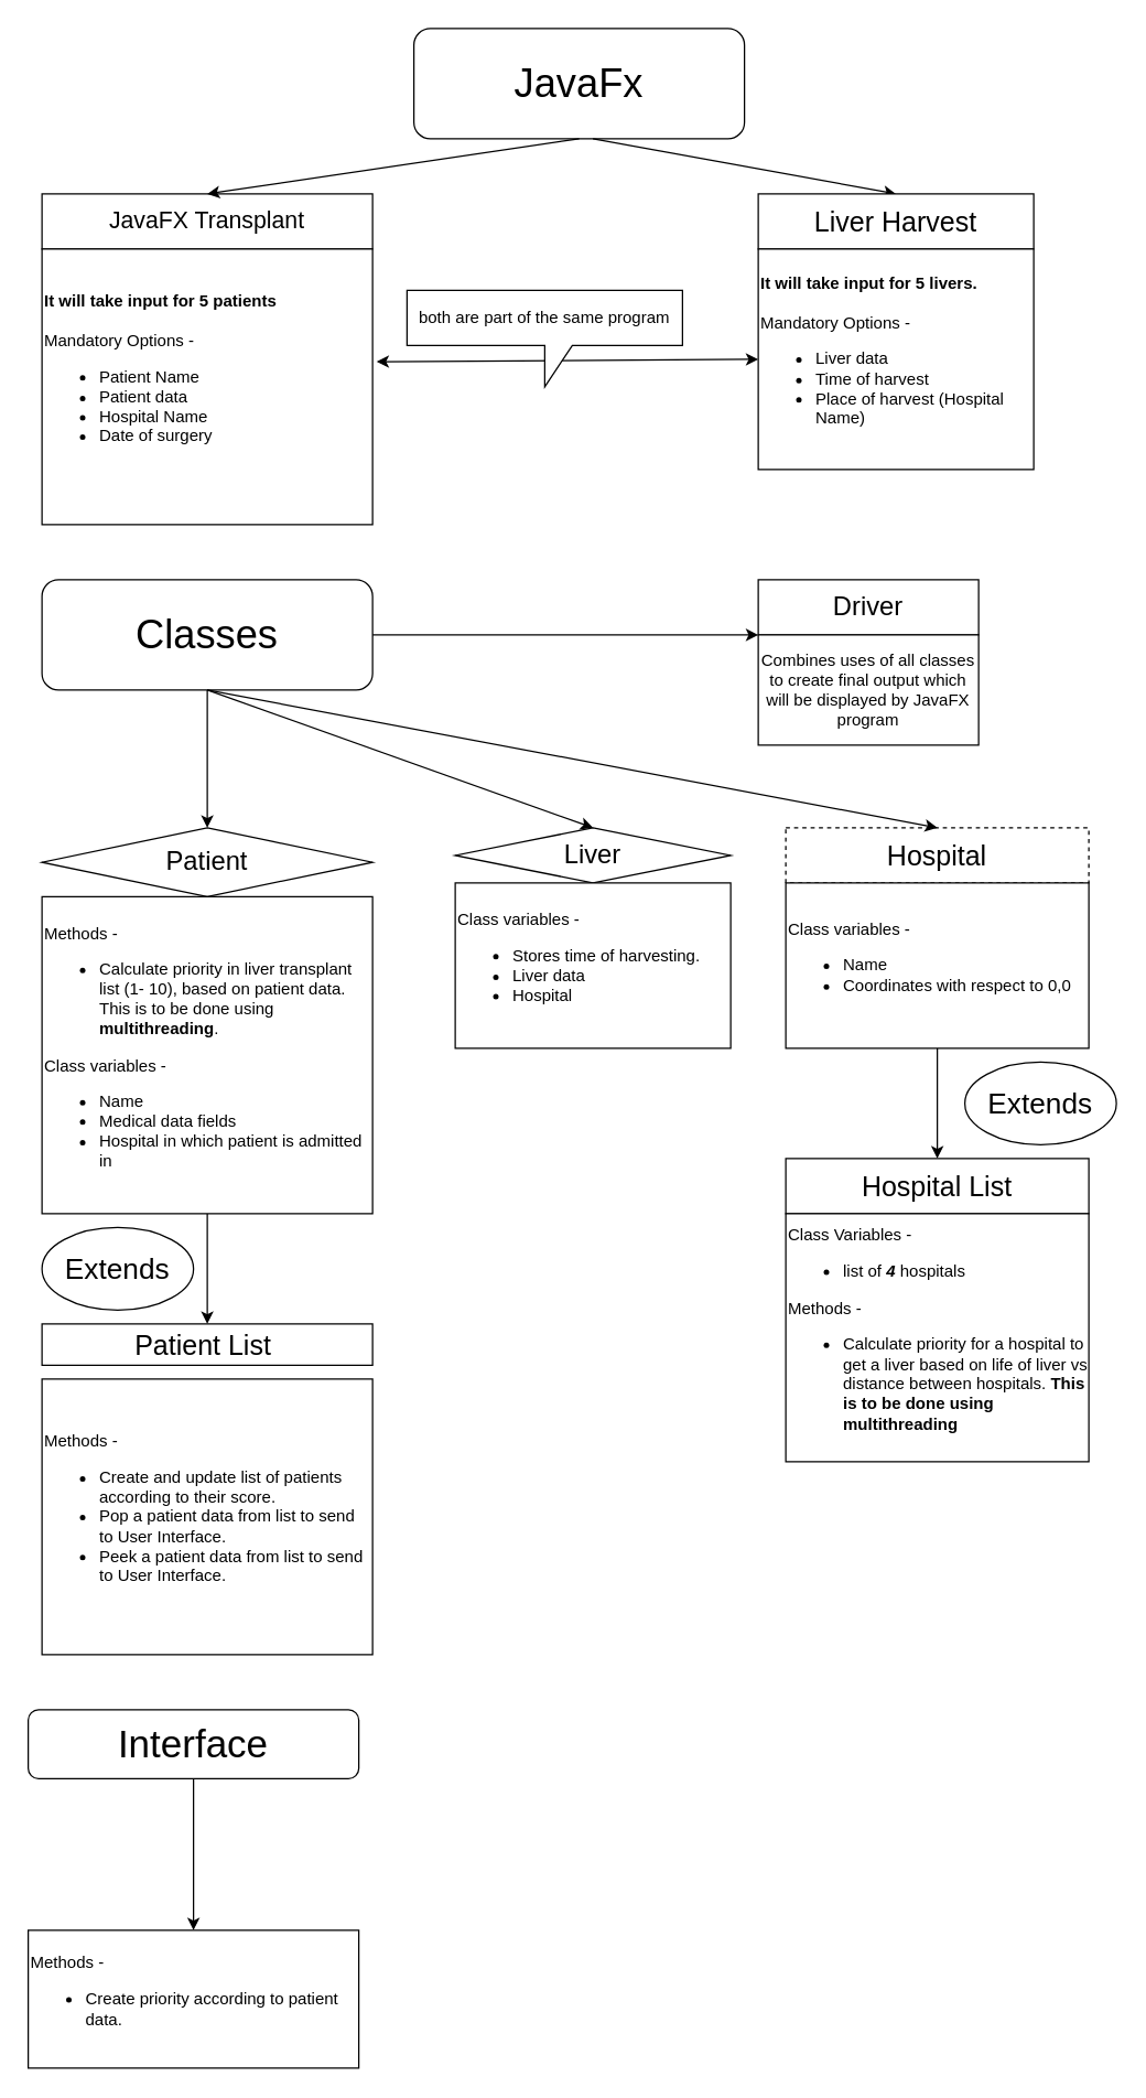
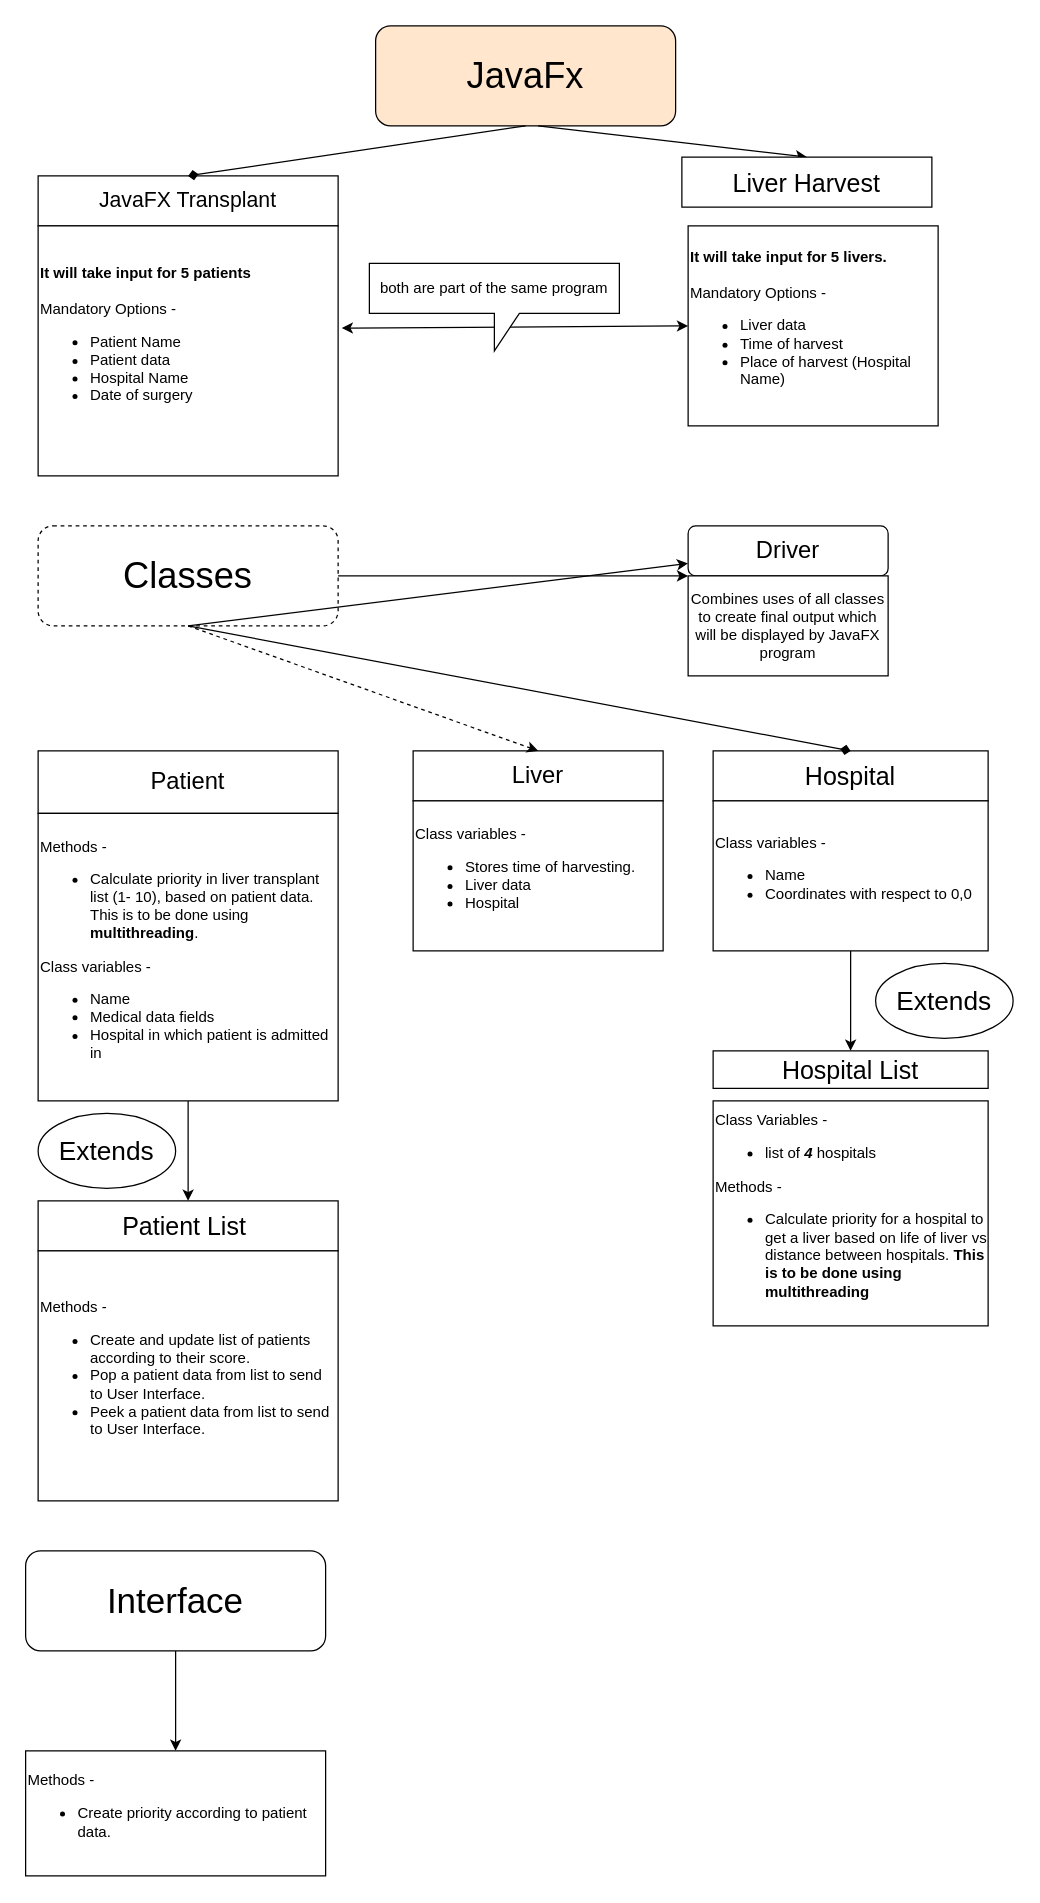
- <mxCell id="9" value="&lt;font style=&quot;font-size: 29px;&quot;&gt;JavaFx&lt;/font&gt;" style="rounded=1;whiteSpace=wrap;html=1;" vertex="1" parent="1"><mxGeometry x="300" y="20" width="240" height="80" as="geometry" /></mxCell>
+ <mxCell id="9" value="&lt;font style=&quot;font-size: 29px;&quot;&gt;JavaFx&lt;/font&gt;" style="rounded=1;whiteSpace=wrap;html=1;fillColor=#ffe6cc;" vertex="1" parent="1"><mxGeometry x="300" y="20" width="240" height="80" as="geometry" /></mxCell>
- <mxCell id="10" value="" style="endArrow=classic;html=1;rounded=0;exitX=0.5;exitY=1;exitDx=0;exitDy=0;entryX=0.5;entryY=0;entryDx=0;entryDy=0;" edge="1" parent="1" source="9" target="5"><mxGeometry width="50" height="50" relative="1" as="geometry"><mxPoint x="380" y="360" as="sourcePoint" /><mxPoint x="430" y="310" as="targetPoint" /></mxGeometry></mxCell>
+ <mxCell id="10" value="" style="endArrow=diamond;html=1;rounded=0;exitX=0.5;exitY=1;exitDx=0;exitDy=0;entryX=0.5;entryY=0;entryDx=0;entryDy=0;" edge="1" parent="1" source="9" target="5"><mxGeometry width="50" height="50" relative="1" as="geometry"><mxPoint x="380" y="360" as="sourcePoint" /><mxPoint x="430" y="310" as="targetPoint" /></mxGeometry></mxCell>
- <mxCell id="29" value="&lt;font style=&quot;font-size: 20px;&quot;&gt;Liver Harvest&lt;/font&gt;" style="rounded=0;whiteSpace=wrap;html=1;" vertex="1" parent="1"><mxGeometry x="550" y="140" width="200" height="40" as="geometry" /></mxCell>
+ <mxCell id="29" value="&lt;font style=&quot;font-size: 20px;&quot;&gt;Liver Harvest&lt;/font&gt;" style="rounded=0;whiteSpace=wrap;html=1;" vertex="1" parent="1"><mxGeometry x="545" y="125" width="200" height="40" as="geometry" /></mxCell>
- <mxCell id="34" value="&lt;font style=&quot;font-size: 19px;&quot;&gt;Driver&lt;/font&gt;" style="rounded=0;whiteSpace=wrap;html=1;" vertex="1" parent="1"><mxGeometry x="550" y="420" width="160" height="40" as="geometry" /></mxCell>
+ <mxCell id="34" value="&lt;font style=&quot;font-size: 19px;&quot;&gt;Driver&lt;/font&gt;" style="whiteSpace=wrap;html=1;rounded=1;" vertex="1" parent="1"><mxGeometry x="550" y="420" width="160" height="40" as="geometry" /></mxCell>
- <mxCell id="11" value="&lt;font style=&quot;font-size: 29px;&quot;&gt;Classes&lt;/font&gt;" style="rounded=1;whiteSpace=wrap;html=1;" vertex="1" parent="1"><mxGeometry x="30" y="420" width="240" height="80" as="geometry" /></mxCell>
+ <mxCell id="11" value="&lt;font style=&quot;font-size: 29px;&quot;&gt;Classes&lt;/font&gt;" style="rounded=1;whiteSpace=wrap;html=1;dashed=1;" vertex="1" parent="1"><mxGeometry x="30" y="420" width="240" height="80" as="geometry" /></mxCell>
- <mxCell id="12" value="" style="endArrow=classic;html=1;rounded=0;exitX=0.5;exitY=1;exitDx=0;exitDy=0;entryX=0.5;entryY=0;entryDx=0;entryDy=0;" edge="1" parent="1" source="11" target="3"><mxGeometry width="50" height="50" relative="1" as="geometry"><mxPoint x="-60" y="760" as="sourcePoint" /><mxPoint y="710" as="targetPoint" x="-10" /></mxGeometry></mxCell>
+ <mxCell id="12" value="" style="endArrow=classic;html=1;rounded=0;exitX=0.5;exitY=1;exitDx=0;exitDy=0;" edge="1" parent="1" source="11" target="34"><mxGeometry width="50" height="50" relative="1" as="geometry"><mxPoint x="-60" y="760" as="sourcePoint" /><mxPoint y="710" as="targetPoint" x="-10" /></mxGeometry></mxCell>
- <mxCell id="20" value="" style="endArrow=classic;html=1;rounded=0;exitX=0.5;exitY=1;exitDx=0;exitDy=0;entryX=0.5;entryY=0;entryDx=0;entryDy=0;" edge="1" parent="1" source="11" target="18"><mxGeometry width="50" height="50" relative="1" as="geometry"><mxPoint x="430" y="500" as="sourcePoint" /><mxPoint x="430" y="540" as="targetPoint" /></mxGeometry></mxCell>
+ <mxCell id="20" value="" style="endArrow=classic;html=1;rounded=0;exitX=0.5;exitY=1;exitDx=0;exitDy=0;entryX=0.5;entryY=0;entryDx=0;entryDy=0;dashed=1;" edge="1" parent="1" source="11" target="18"><mxGeometry width="50" height="50" relative="1" as="geometry"><mxPoint x="430" y="500" as="sourcePoint" /><mxPoint x="430" y="540" as="targetPoint" /></mxGeometry></mxCell>
- <mxCell id="22" value="" style="endArrow=classic;html=1;rounded=0;entryX=0.5;entryY=0;entryDx=0;entryDy=0;exitX=0.5;exitY=1;exitDx=0;exitDy=0;" edge="1" parent="1" source="11" target="21"><mxGeometry width="50" height="50" relative="1" as="geometry"><mxPoint x="380" y="620" as="sourcePoint" /><mxPoint x="430" y="570" as="targetPoint" /></mxGeometry></mxCell>
+ <mxCell id="22" value="" style="endArrow=diamond;html=1;rounded=0;entryX=0.5;entryY=0;entryDx=0;entryDy=0;exitX=0.5;exitY=1;exitDx=0;exitDy=0;" edge="1" parent="1" source="11" target="21"><mxGeometry width="50" height="50" relative="1" as="geometry"><mxPoint x="380" y="620" as="sourcePoint" /><mxPoint x="430" y="570" as="targetPoint" /></mxGeometry></mxCell>
- <mxCell id="18" value="&lt;font style=&quot;font-size: 19px;&quot;&gt;Liver&lt;/font&gt;" style="rhombus;whiteSpace=wrap;html=1;" vertex="1" parent="1"><mxGeometry x="330" y="600" width="200" height="40" as="geometry" /></mxCell>
+ <mxCell id="18" value="&lt;font style=&quot;font-size: 19px;&quot;&gt;Liver&lt;/font&gt;" style="rounded=0;whiteSpace=wrap;html=1;" vertex="1" parent="1"><mxGeometry x="330" y="600" width="200" height="40" as="geometry" /></mxCell>
- <mxCell id="21" value="&lt;font style=&quot;font-size: 20px;&quot;&gt;Hospital&lt;/font&gt;" style="rounded=0;whiteSpace=wrap;html=1;dashed=1;" vertex="1" parent="1"><mxGeometry x="570" y="600" width="220" height="40" as="geometry" /></mxCell>
+ <mxCell id="21" value="&lt;font style=&quot;font-size: 20px;&quot;&gt;Hospital&lt;/font&gt;" style="rounded=0;whiteSpace=wrap;html=1;" vertex="1" parent="1"><mxGeometry x="570" y="600" width="220" height="40" as="geometry" /></mxCell>
- <mxCell id="3" value="&lt;font style=&quot;font-size: 19px;&quot;&gt;Patient&lt;/font&gt;" style="rhombus;whiteSpace=wrap;html=1;" vertex="1" parent="1"><mxGeometry x="30" y="600" width="240" height="50" as="geometry" /></mxCell>
+ <mxCell id="3" value="&lt;font style=&quot;font-size: 19px;&quot;&gt;Patient&lt;/font&gt;" style="rounded=0;whiteSpace=wrap;html=1;" vertex="1" parent="1"><mxGeometry x="30" y="600" width="240" height="50" as="geometry" /></mxCell>
- <mxCell id="25" value="&lt;font style=&quot;font-size: 20px;&quot;&gt;Hospital List&lt;/font&gt;" style="rounded=0;whiteSpace=wrap;html=1;" vertex="1" parent="1"><mxGeometry x="570" y="840" width="220" height="40" as="geometry" /></mxCell>
+ <mxCell id="25" value="&lt;font style=&quot;font-size: 20px;&quot;&gt;Hospital List&lt;/font&gt;" style="rounded=0;whiteSpace=wrap;html=1;" vertex="1" parent="1"><mxGeometry x="570" y="840" width="220" height="30" as="geometry" /></mxCell>
- <mxCell id="7" value="&lt;font style=&quot;font-size: 20px;&quot;&gt;Patient List&amp;nbsp;&lt;/font&gt;" style="rounded=0;whiteSpace=wrap;html=1;" vertex="1" parent="1"><mxGeometry x="30" y="960" width="240" height="30" as="geometry" /></mxCell>
+ <mxCell id="7" value="&lt;font style=&quot;font-size: 20px;&quot;&gt;Patient List&amp;nbsp;&lt;/font&gt;" style="rounded=0;whiteSpace=wrap;html=1;" vertex="1" parent="1"><mxGeometry x="30" y="960" width="240" height="40" as="geometry" /></mxCell>
- <mxCell id="15" value="&lt;font style=&quot;font-size: 28px;&quot;&gt;Interface&lt;/font&gt;" style="rounded=1;whiteSpace=wrap;html=1;" vertex="1" parent="1"><mxGeometry x="20" y="1240" width="240" height="50" as="geometry" /></mxCell>
+ <mxCell id="15" value="&lt;font style=&quot;font-size: 28px;&quot;&gt;Interface&lt;/font&gt;" style="rounded=1;whiteSpace=wrap;html=1;" vertex="1" parent="1"><mxGeometry x="20" y="1240" width="240" height="80" as="geometry" /></mxCell>
